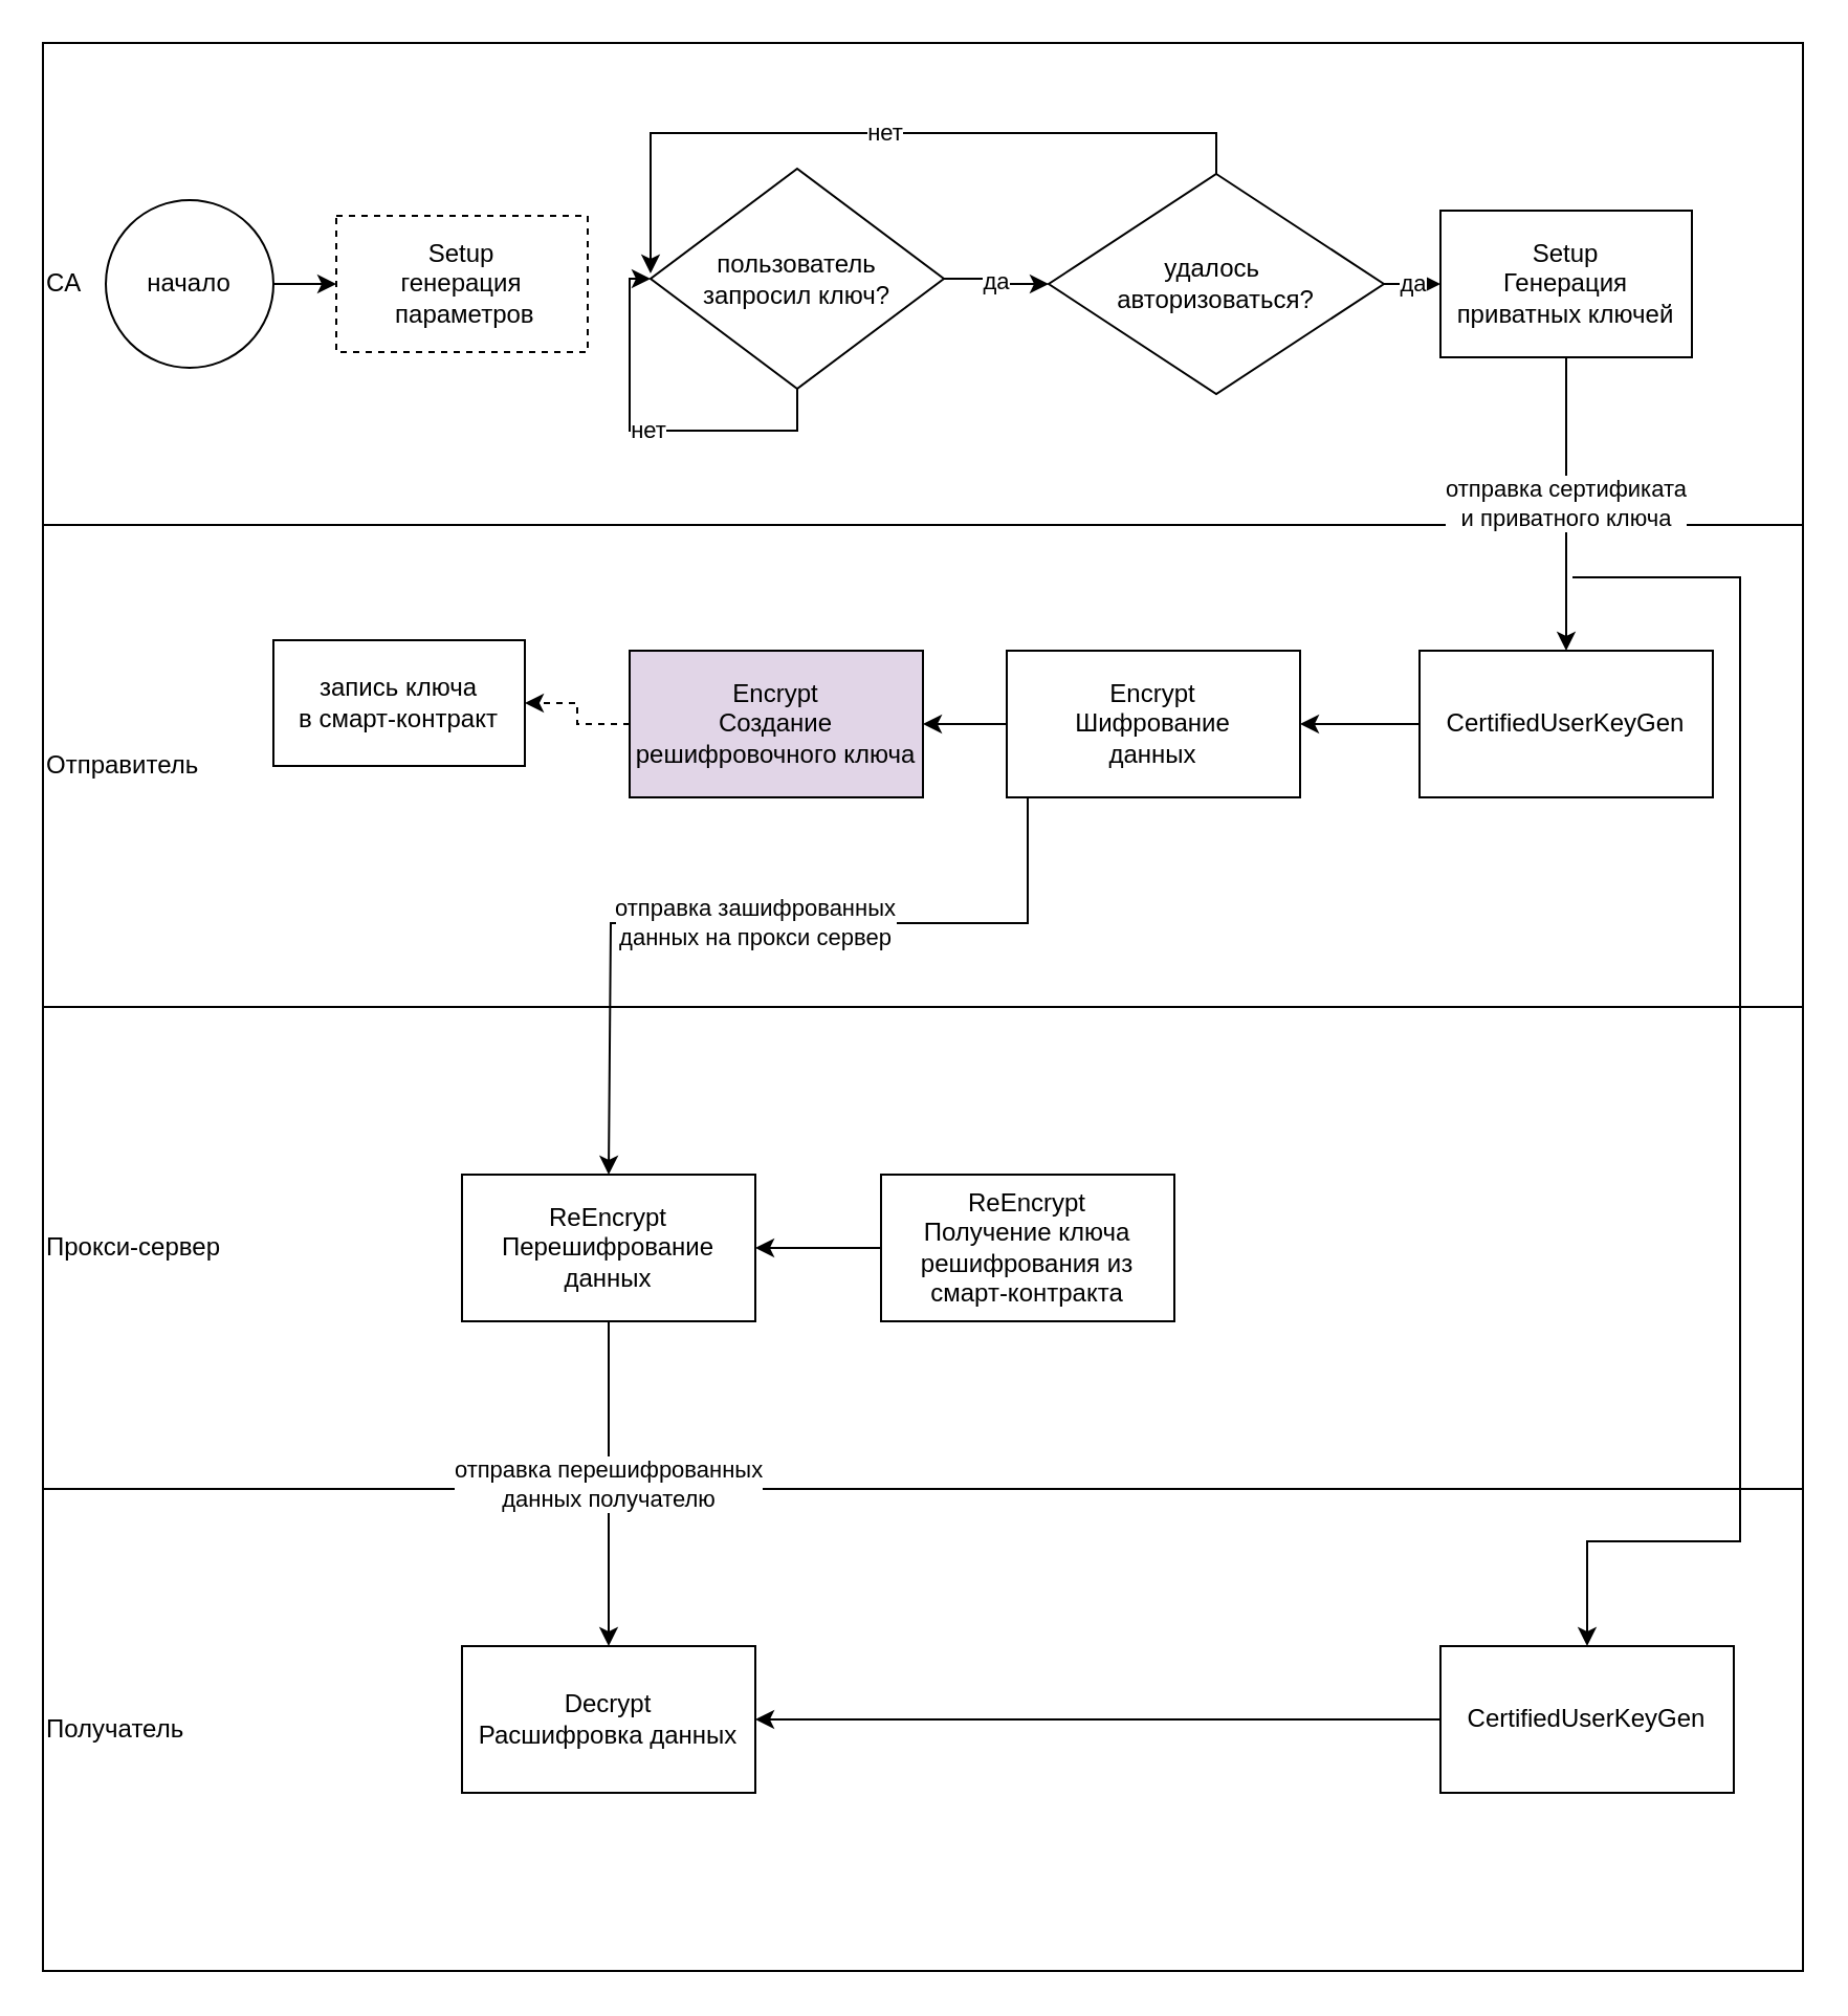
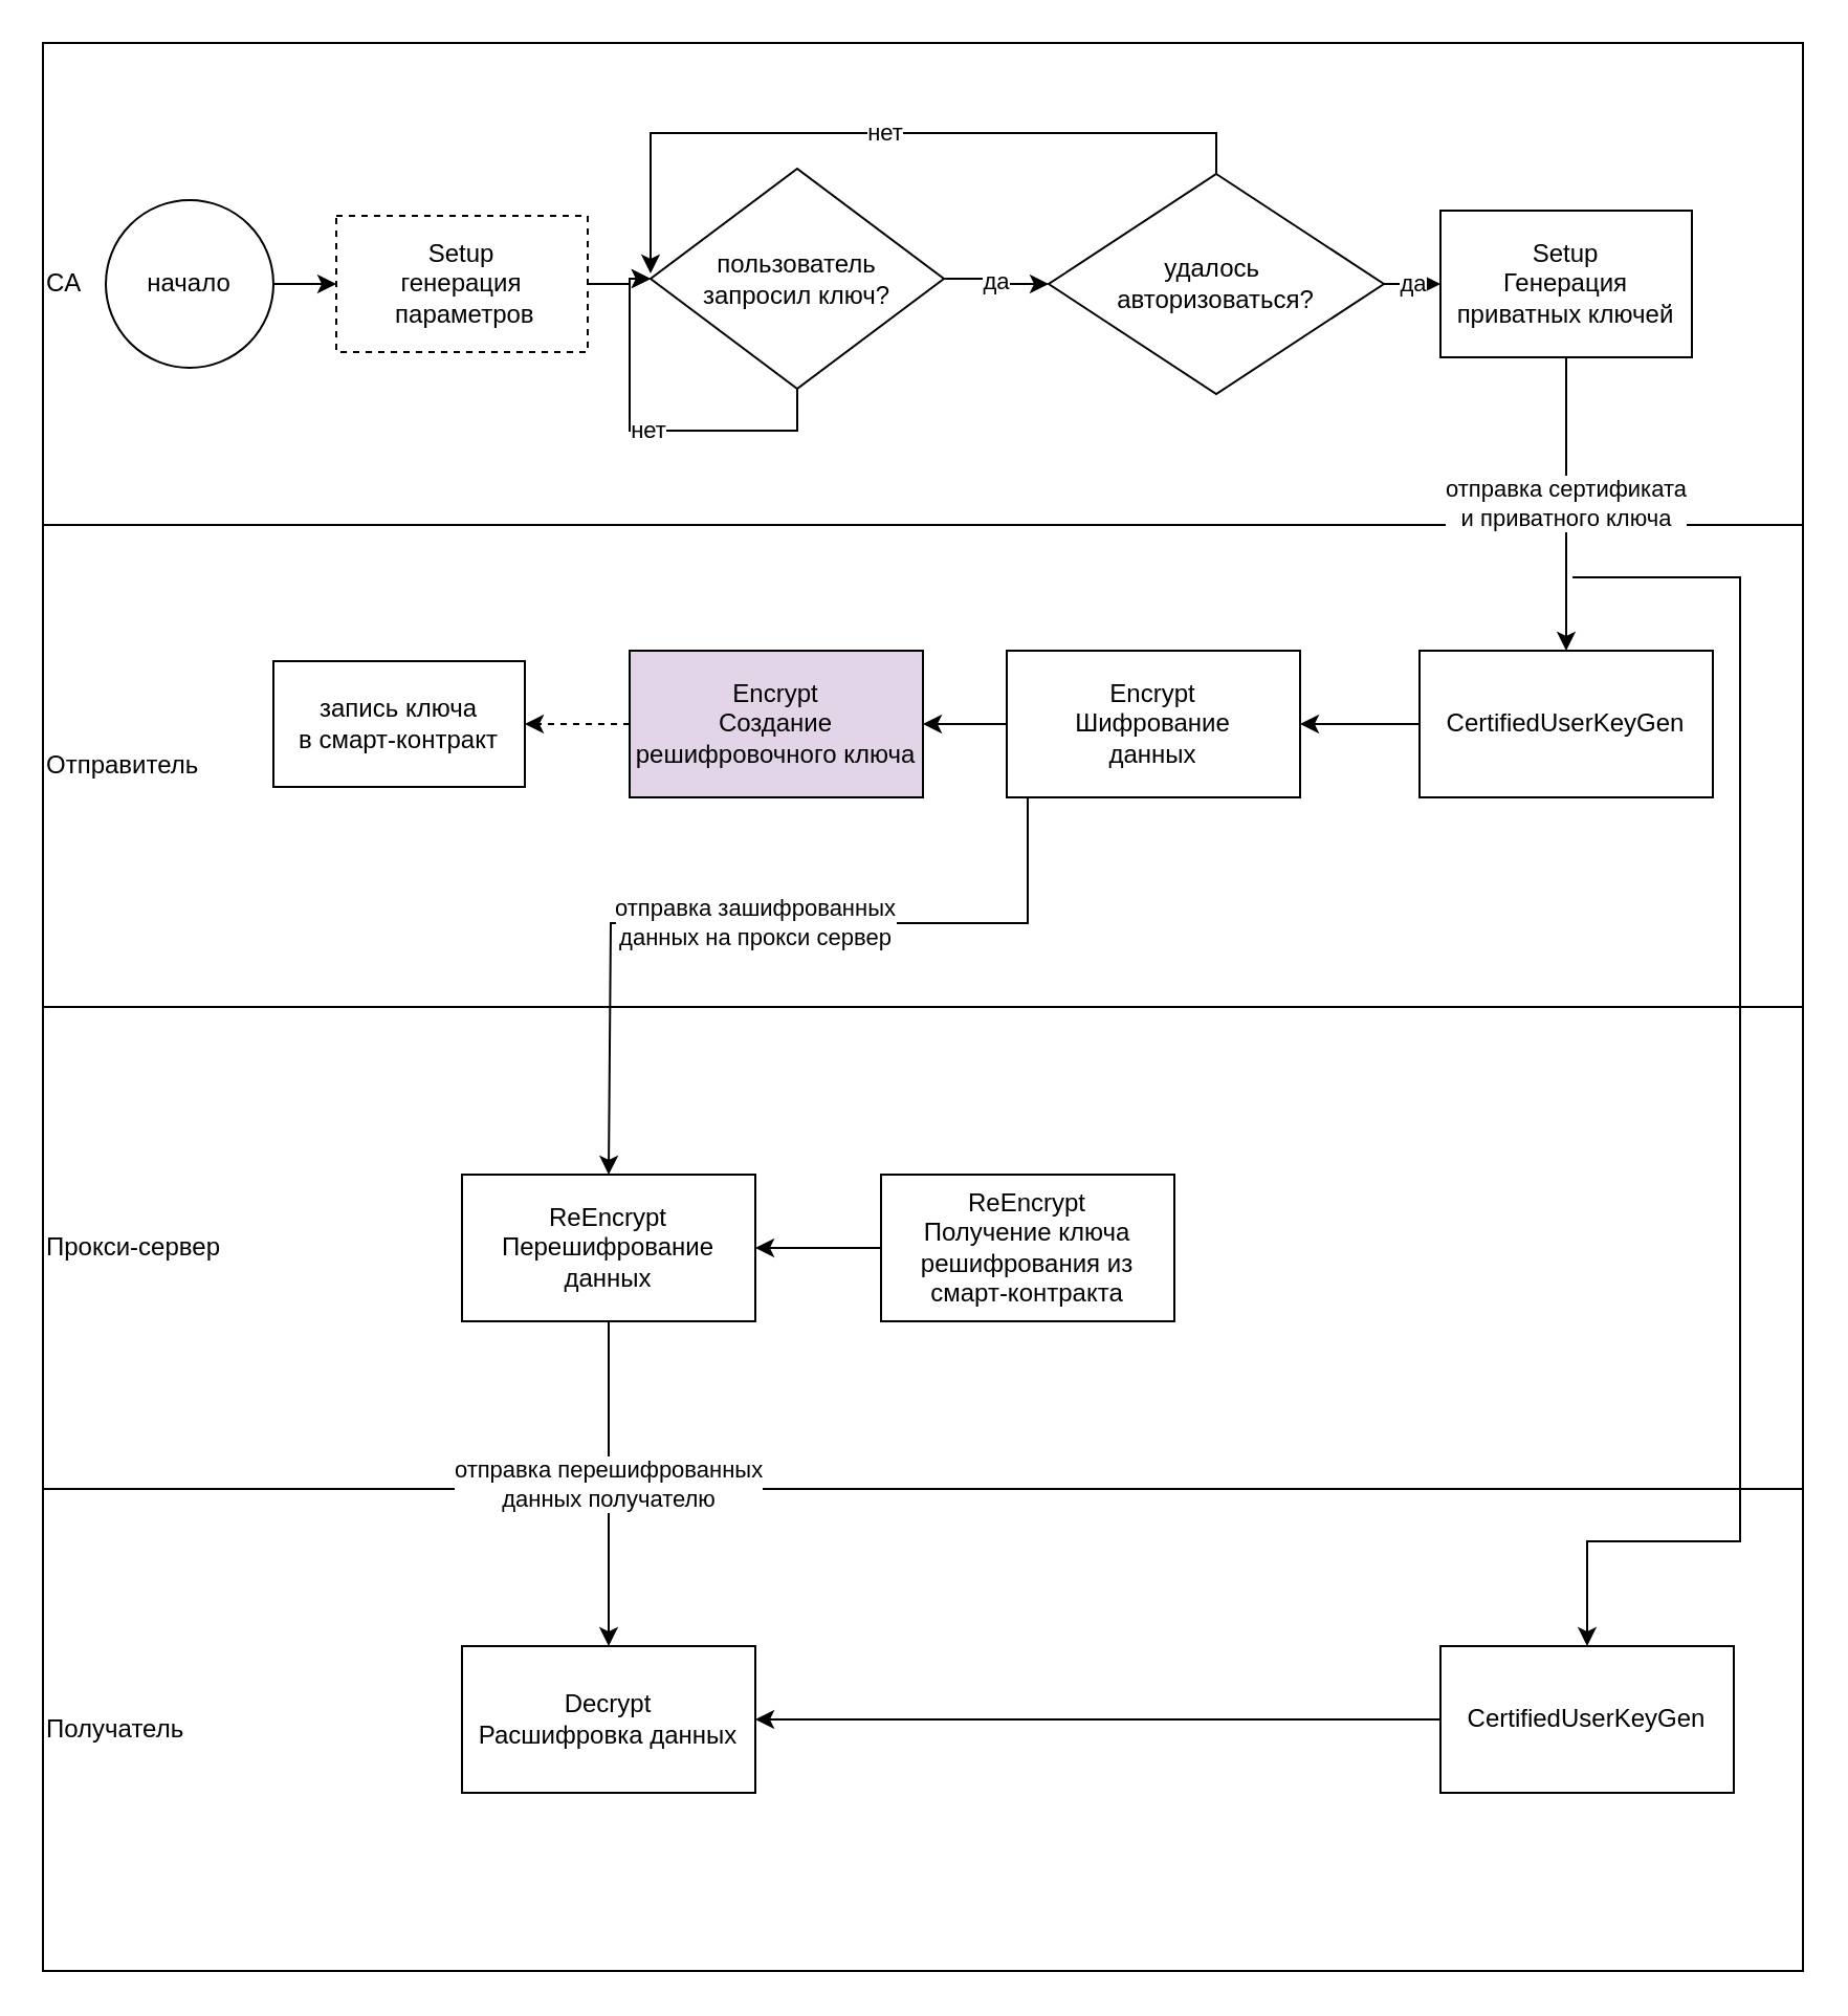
+ <mxCell id="6" style="edgeStyle=orthogonalEdgeStyle;rounded=0;orthogonalLoop=1;jettySize=auto;html=1;entryX=0;entryY=0.5;entryDx=0;entryDy=0;" edge="1" parent="1" source="7" target="9"><mxGeometry relative="1" as="geometry" /></mxCell>
- <mxCell id="30" value="запись ключа&lt;div&gt;в смарт-контракт&lt;/div&gt;" style="whiteSpace=wrap;html=1;rounded=0;" vertex="1" parent="1"><mxGeometry x="130" y="305" width="120" height="60" as="geometry" /></mxCell>
+ <mxCell id="30" value="запись ключа&lt;div&gt;в смарт-контракт&lt;/div&gt;" style="whiteSpace=wrap;html=1;rounded=0;" vertex="1" parent="1"><mxGeometry x="130" y="315" width="120" height="60" as="geometry" /></mxCell>
